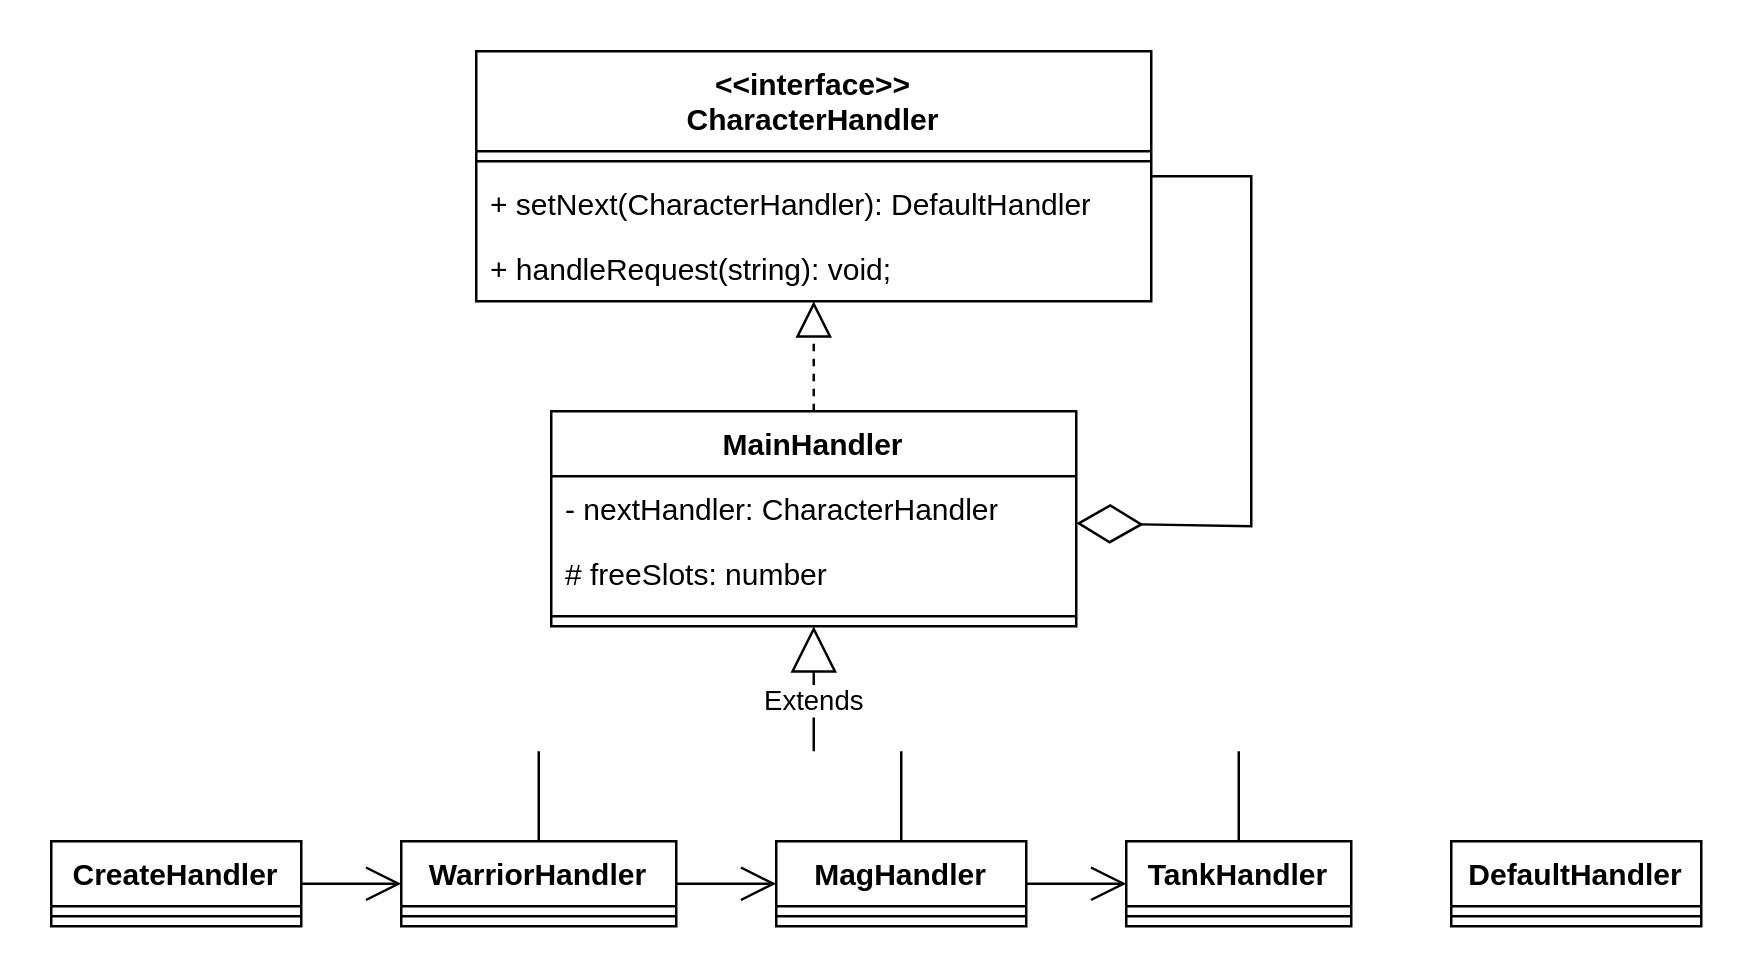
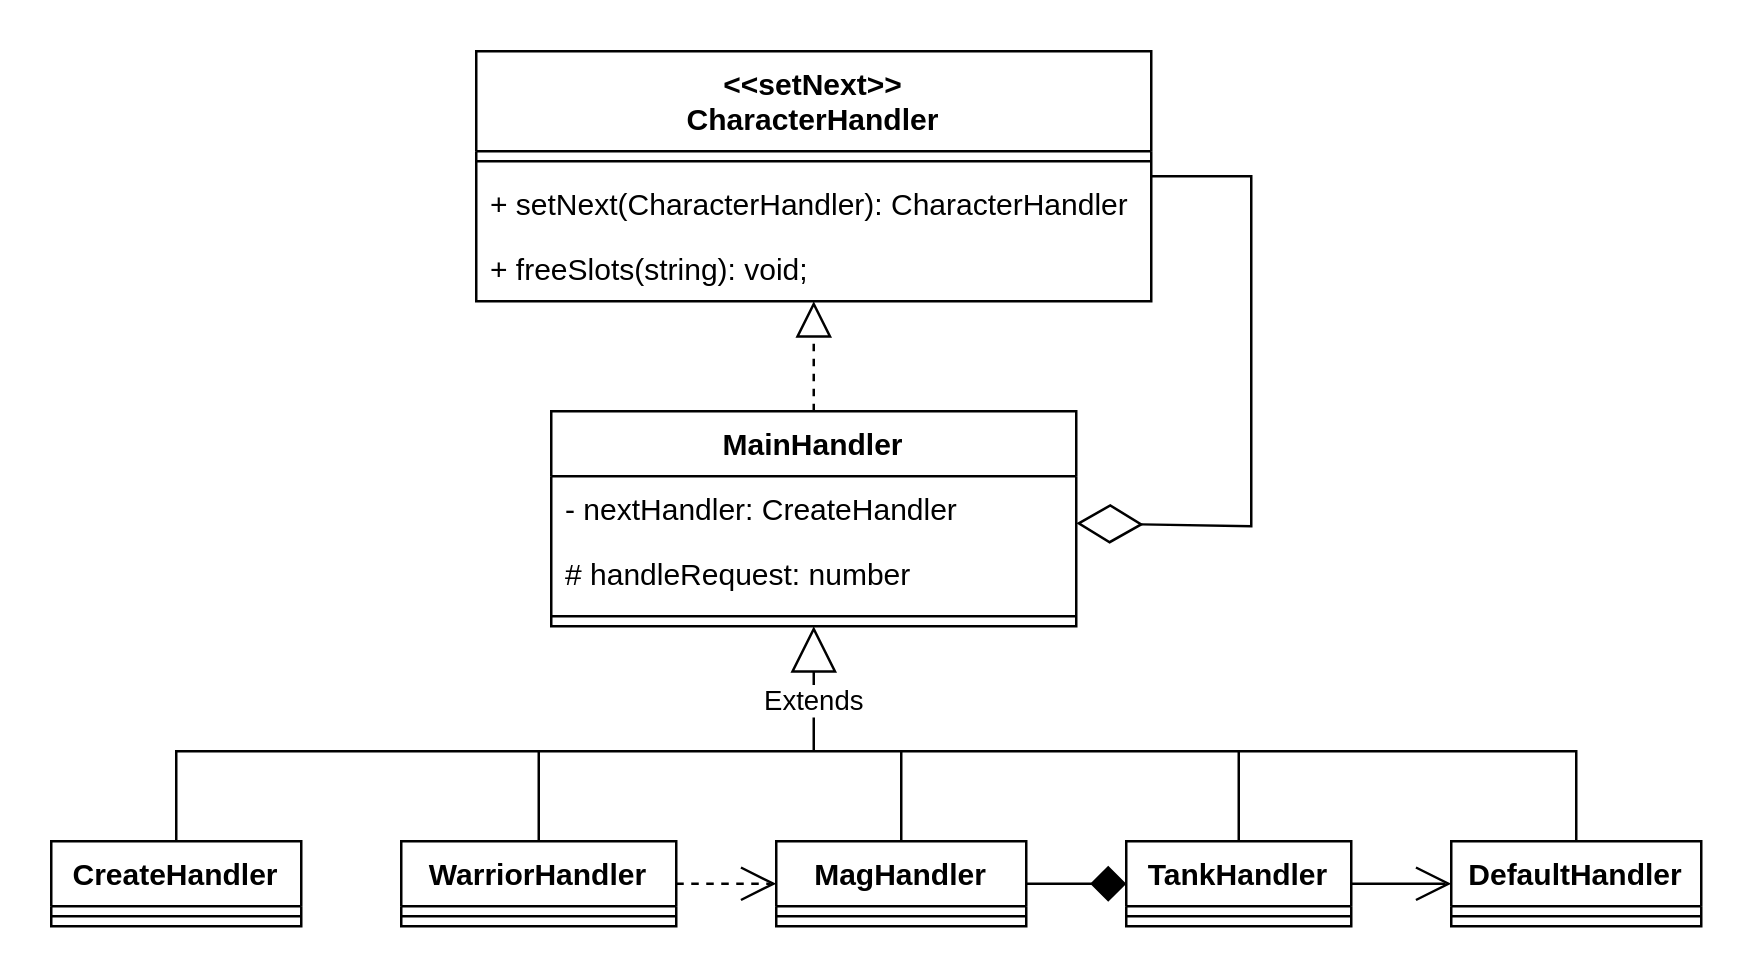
- <mxCell id="2" value="&amp;lt;&amp;lt;interface&amp;gt;&amp;gt;&lt;br&gt;CharacterHandler" style="swimlane;fontStyle=1;align=center;verticalAlign=top;childLayout=stackLayout;horizontal=1;startSize=40;horizontalStack=0;resizeParent=1;resizeParentMax=0;resizeLast=0;collapsible=1;marginBottom=0;whiteSpace=wrap;html=1;" parent="1" vertex="1"><mxGeometry x="190" y="20" width="270" height="100" as="geometry" /></mxCell>
+ <mxCell id="2" value="&amp;lt;&amp;lt;setNext&amp;gt;&amp;gt;&lt;br&gt;CharacterHandler" style="swimlane;fontStyle=1;align=center;verticalAlign=top;childLayout=stackLayout;horizontal=1;startSize=40;horizontalStack=0;resizeParent=1;resizeParentMax=0;resizeLast=0;collapsible=1;marginBottom=0;whiteSpace=wrap;html=1;" parent="1" vertex="1"><mxGeometry x="190" y="20" width="270" height="100" as="geometry" /></mxCell>
- <mxCell id="4" value="+ setNext(CharacterHandler): DefaultHandler" style="text;strokeColor=none;fillColor=none;align=left;verticalAlign=top;spacingLeft=4;spacingRight=4;overflow=hidden;rotatable=0;points=[[0,0.5],[1,0.5]];portConstraint=eastwest;whiteSpace=wrap;html=1;" parent="2" vertex="1"><mxGeometry y="48" width="270" height="26" as="geometry" /></mxCell>
+ <mxCell id="4" value="+ setNext(CharacterHandler): CharacterHandler" style="text;strokeColor=none;fillColor=none;align=left;verticalAlign=top;spacingLeft=4;spacingRight=4;overflow=hidden;rotatable=0;points=[[0,0.5],[1,0.5]];portConstraint=eastwest;whiteSpace=wrap;html=1;" parent="2" vertex="1"><mxGeometry y="48" width="270" height="26" as="geometry" /></mxCell>
- <mxCell id="5" value="+ handleRequest(string): void;" style="text;strokeColor=none;fillColor=none;align=left;verticalAlign=top;spacingLeft=4;spacingRight=4;overflow=hidden;rotatable=0;points=[[0,0.5],[1,0.5]];portConstraint=eastwest;whiteSpace=wrap;html=1;" vertex="1" parent="2"><mxGeometry y="74" width="270" height="26" as="geometry" /></mxCell>
+ <mxCell id="5" value="+ freeSlots(string): void;" style="text;strokeColor=none;fillColor=none;align=left;verticalAlign=top;spacingLeft=4;spacingRight=4;overflow=hidden;rotatable=0;points=[[0,0.5],[1,0.5]];portConstraint=eastwest;whiteSpace=wrap;html=1;" vertex="1" parent="2"><mxGeometry y="74" width="270" height="26" as="geometry" /></mxCell>
- <mxCell id="7" value="- nextHandler: CharacterHandler" style="text;strokeColor=none;fillColor=none;align=left;verticalAlign=top;spacingLeft=4;spacingRight=4;overflow=hidden;rotatable=0;points=[[0,0.5],[1,0.5]];portConstraint=eastwest;whiteSpace=wrap;html=1;" vertex="1" parent="6"><mxGeometry y="26" width="210" height="26" as="geometry" /></mxCell>
+ <mxCell id="7" value="- nextHandler: CreateHandler" style="text;strokeColor=none;fillColor=none;align=left;verticalAlign=top;spacingLeft=4;spacingRight=4;overflow=hidden;rotatable=0;points=[[0,0.5],[1,0.5]];portConstraint=eastwest;whiteSpace=wrap;html=1;" vertex="1" parent="6"><mxGeometry y="26" width="210" height="26" as="geometry" /></mxCell>
- <mxCell id="8" value="# freeSlots: number" style="text;strokeColor=none;fillColor=none;align=left;verticalAlign=top;spacingLeft=4;spacingRight=4;overflow=hidden;rotatable=0;points=[[0,0.5],[1,0.5]];portConstraint=eastwest;whiteSpace=wrap;html=1;" vertex="1" parent="6"><mxGeometry y="52" width="210" height="26" as="geometry" /></mxCell>
+ <mxCell id="8" value="# handleRequest: number" style="text;strokeColor=none;fillColor=none;align=left;verticalAlign=top;spacingLeft=4;spacingRight=4;overflow=hidden;rotatable=0;points=[[0,0.5],[1,0.5]];portConstraint=eastwest;whiteSpace=wrap;html=1;" vertex="1" parent="6"><mxGeometry y="52" width="210" height="26" as="geometry" /></mxCell>
+ <mxCell id="22" value="" style="endArrow=none;html=1;rounded=0;" edge="1" parent="1" source="10" target="18"><mxGeometry width="50" height="50" relative="1" as="geometry"><mxPoint x="30" y="270" as="sourcePoint" /><mxPoint x="630" y="310" as="targetPoint" /><Array as="points"><mxPoint x="70" y="300" /><mxPoint x="630" y="300" /></Array></mxGeometry></mxCell>
- <mxCell id="27" value="" style="endArrow=open;endFill=1;endSize=12;html=1;rounded=0;" edge="1" parent="1" source="10" target="12"><mxGeometry width="160" relative="1" as="geometry"><mxPoint x="50" y="420" as="sourcePoint" /><mxPoint x="210" y="420" as="targetPoint" /></mxGeometry></mxCell>
- <mxCell id="28" value="" style="endArrow=open;endFill=1;endSize=12;html=1;rounded=0;" edge="1" parent="1" source="12" target="14"><mxGeometry width="160" relative="1" as="geometry"><mxPoint x="130" y="363" as="sourcePoint" /><mxPoint x="240" y="400" as="targetPoint" /></mxGeometry></mxCell>
+ <mxCell id="28" value="" style="endArrow=open;endFill=1;endSize=12;html=1;rounded=0;dashed=1;" edge="1" parent="1" source="12" target="14"><mxGeometry width="160" relative="1" as="geometry"><mxPoint x="130" y="363" as="sourcePoint" /><mxPoint x="240" y="400" as="targetPoint" /></mxGeometry></mxCell>
- <mxCell id="29" value="" style="endArrow=open;endFill=1;endSize=12;html=1;rounded=0;" edge="1" parent="1" source="14" target="16"><mxGeometry width="160" relative="1" as="geometry"><mxPoint x="140" y="373" as="sourcePoint" /><mxPoint x="180" y="373" as="targetPoint" /></mxGeometry></mxCell>
+ <mxCell id="29" value="" style="endArrow=diamond;endFill=1;endSize=12;html=1;rounded=0;" edge="1" parent="1" source="14" target="16"><mxGeometry width="160" relative="1" as="geometry"><mxPoint x="140" y="373" as="sourcePoint" /><mxPoint x="180" y="373" as="targetPoint" /></mxGeometry></mxCell>
+ <mxCell id="30" value="" style="endArrow=open;endFill=1;endSize=12;html=1;rounded=0;" edge="1" parent="1" source="16" target="18"><mxGeometry width="160" relative="1" as="geometry"><mxPoint x="150" y="383" as="sourcePoint" /><mxPoint x="190" y="383" as="targetPoint" /></mxGeometry></mxCell>
